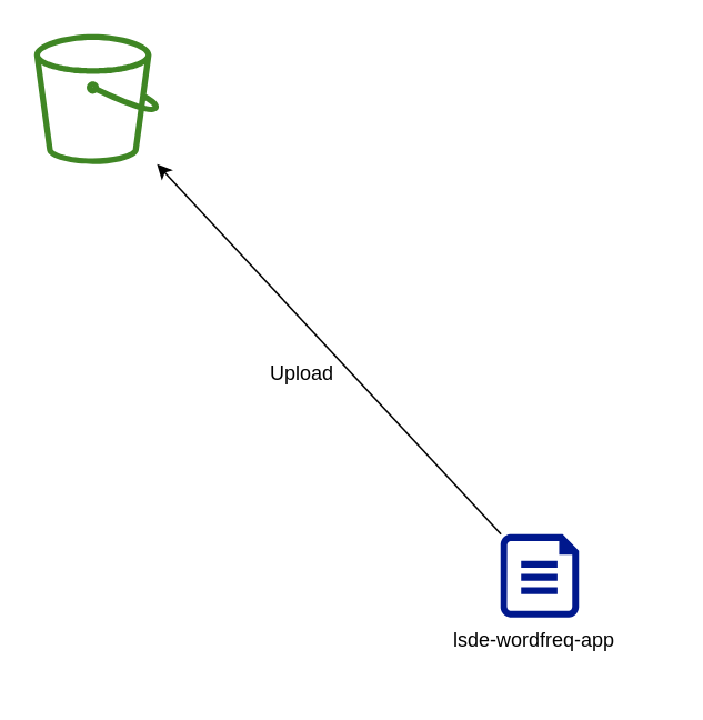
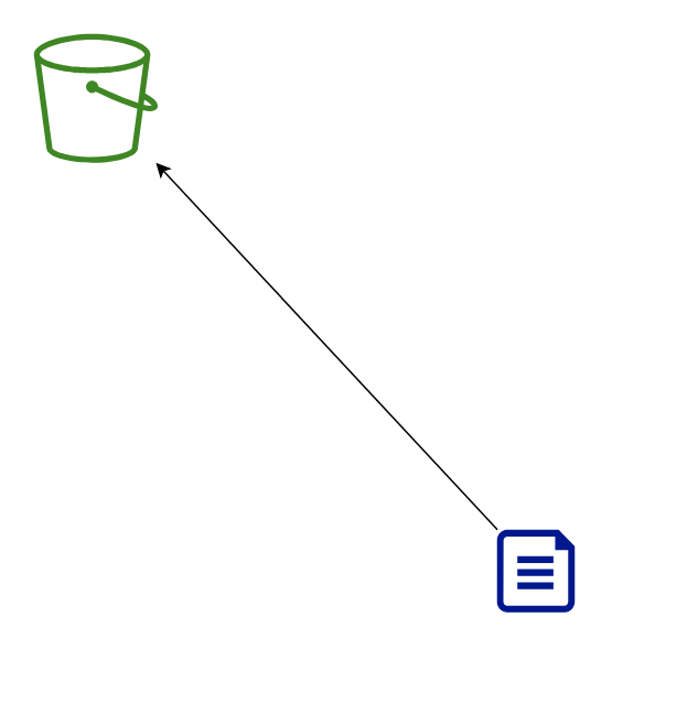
- <mxCell id="6" value="Upload" style="text;whiteSpace=wrap;html=1;" vertex="1" parent="1"><mxGeometry x="160" y="210" width="70" height="40" as="geometry" /></mxCell>
- <mxCell id="5" value="lsde-wordfreq-app" style="text;whiteSpace=wrap;html=1;" vertex="1" parent="1"><mxGeometry x="270" y="370" width="130" height="40" as="geometry" /></mxCell>
